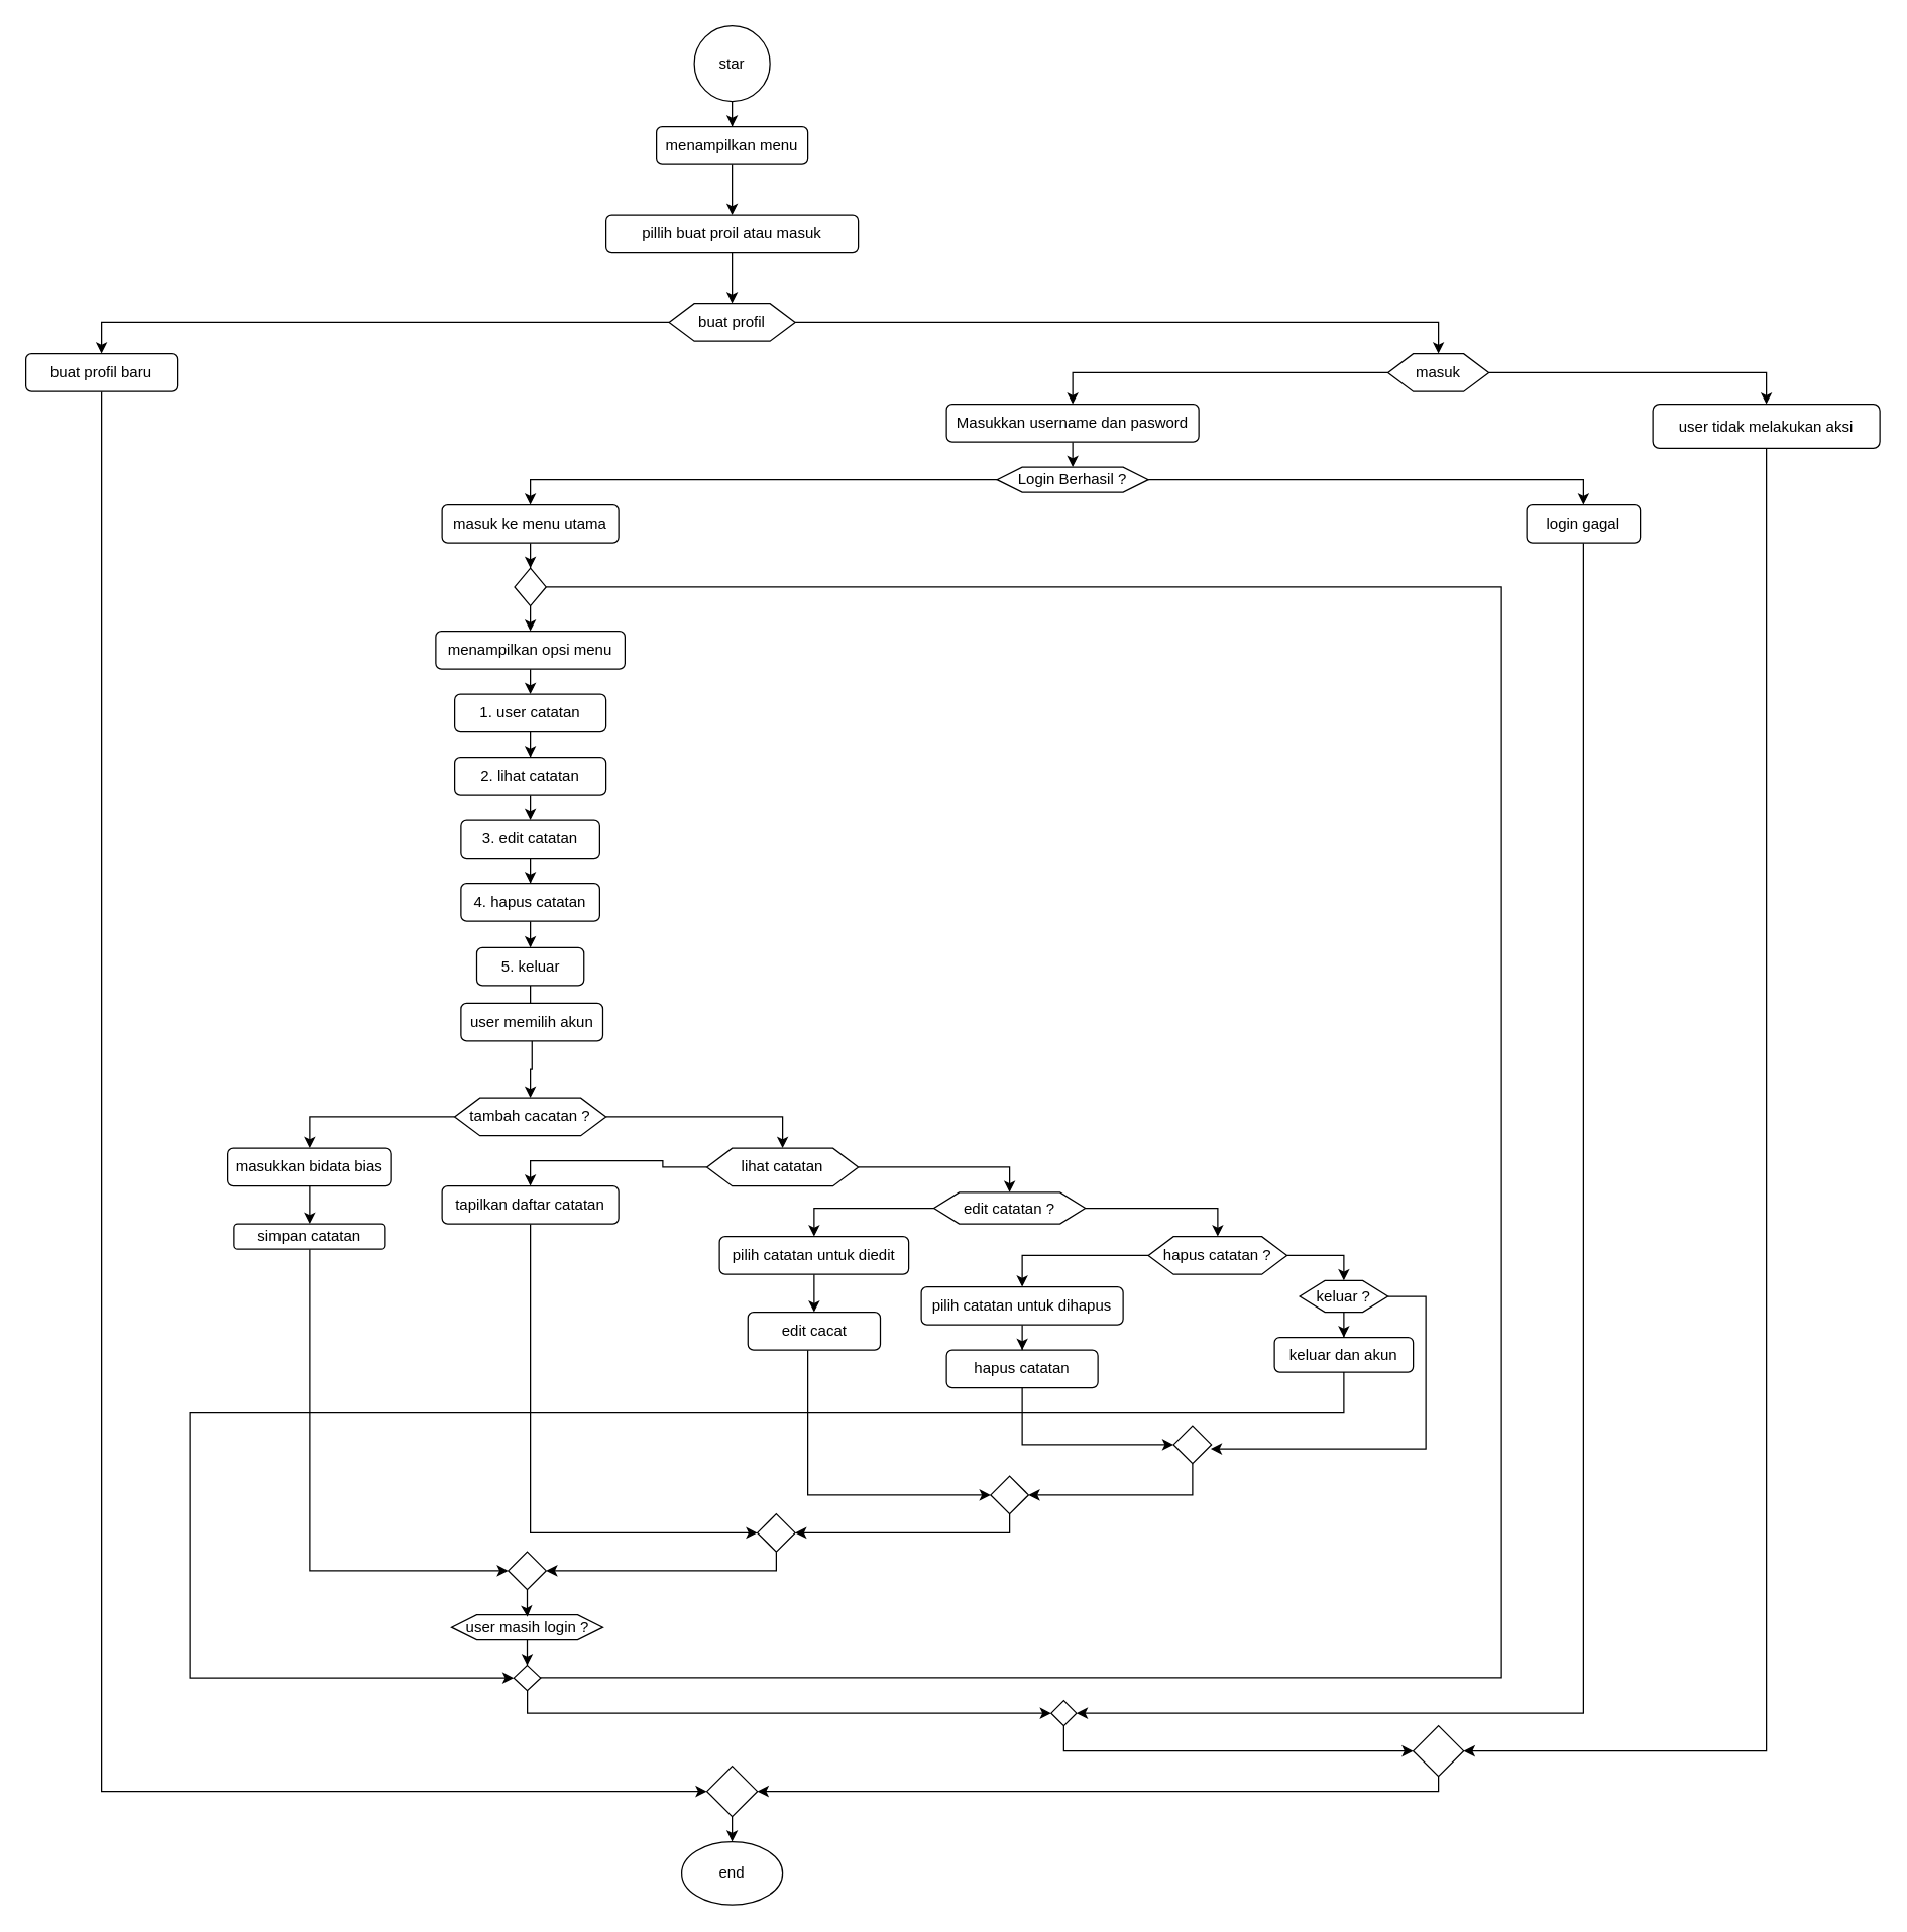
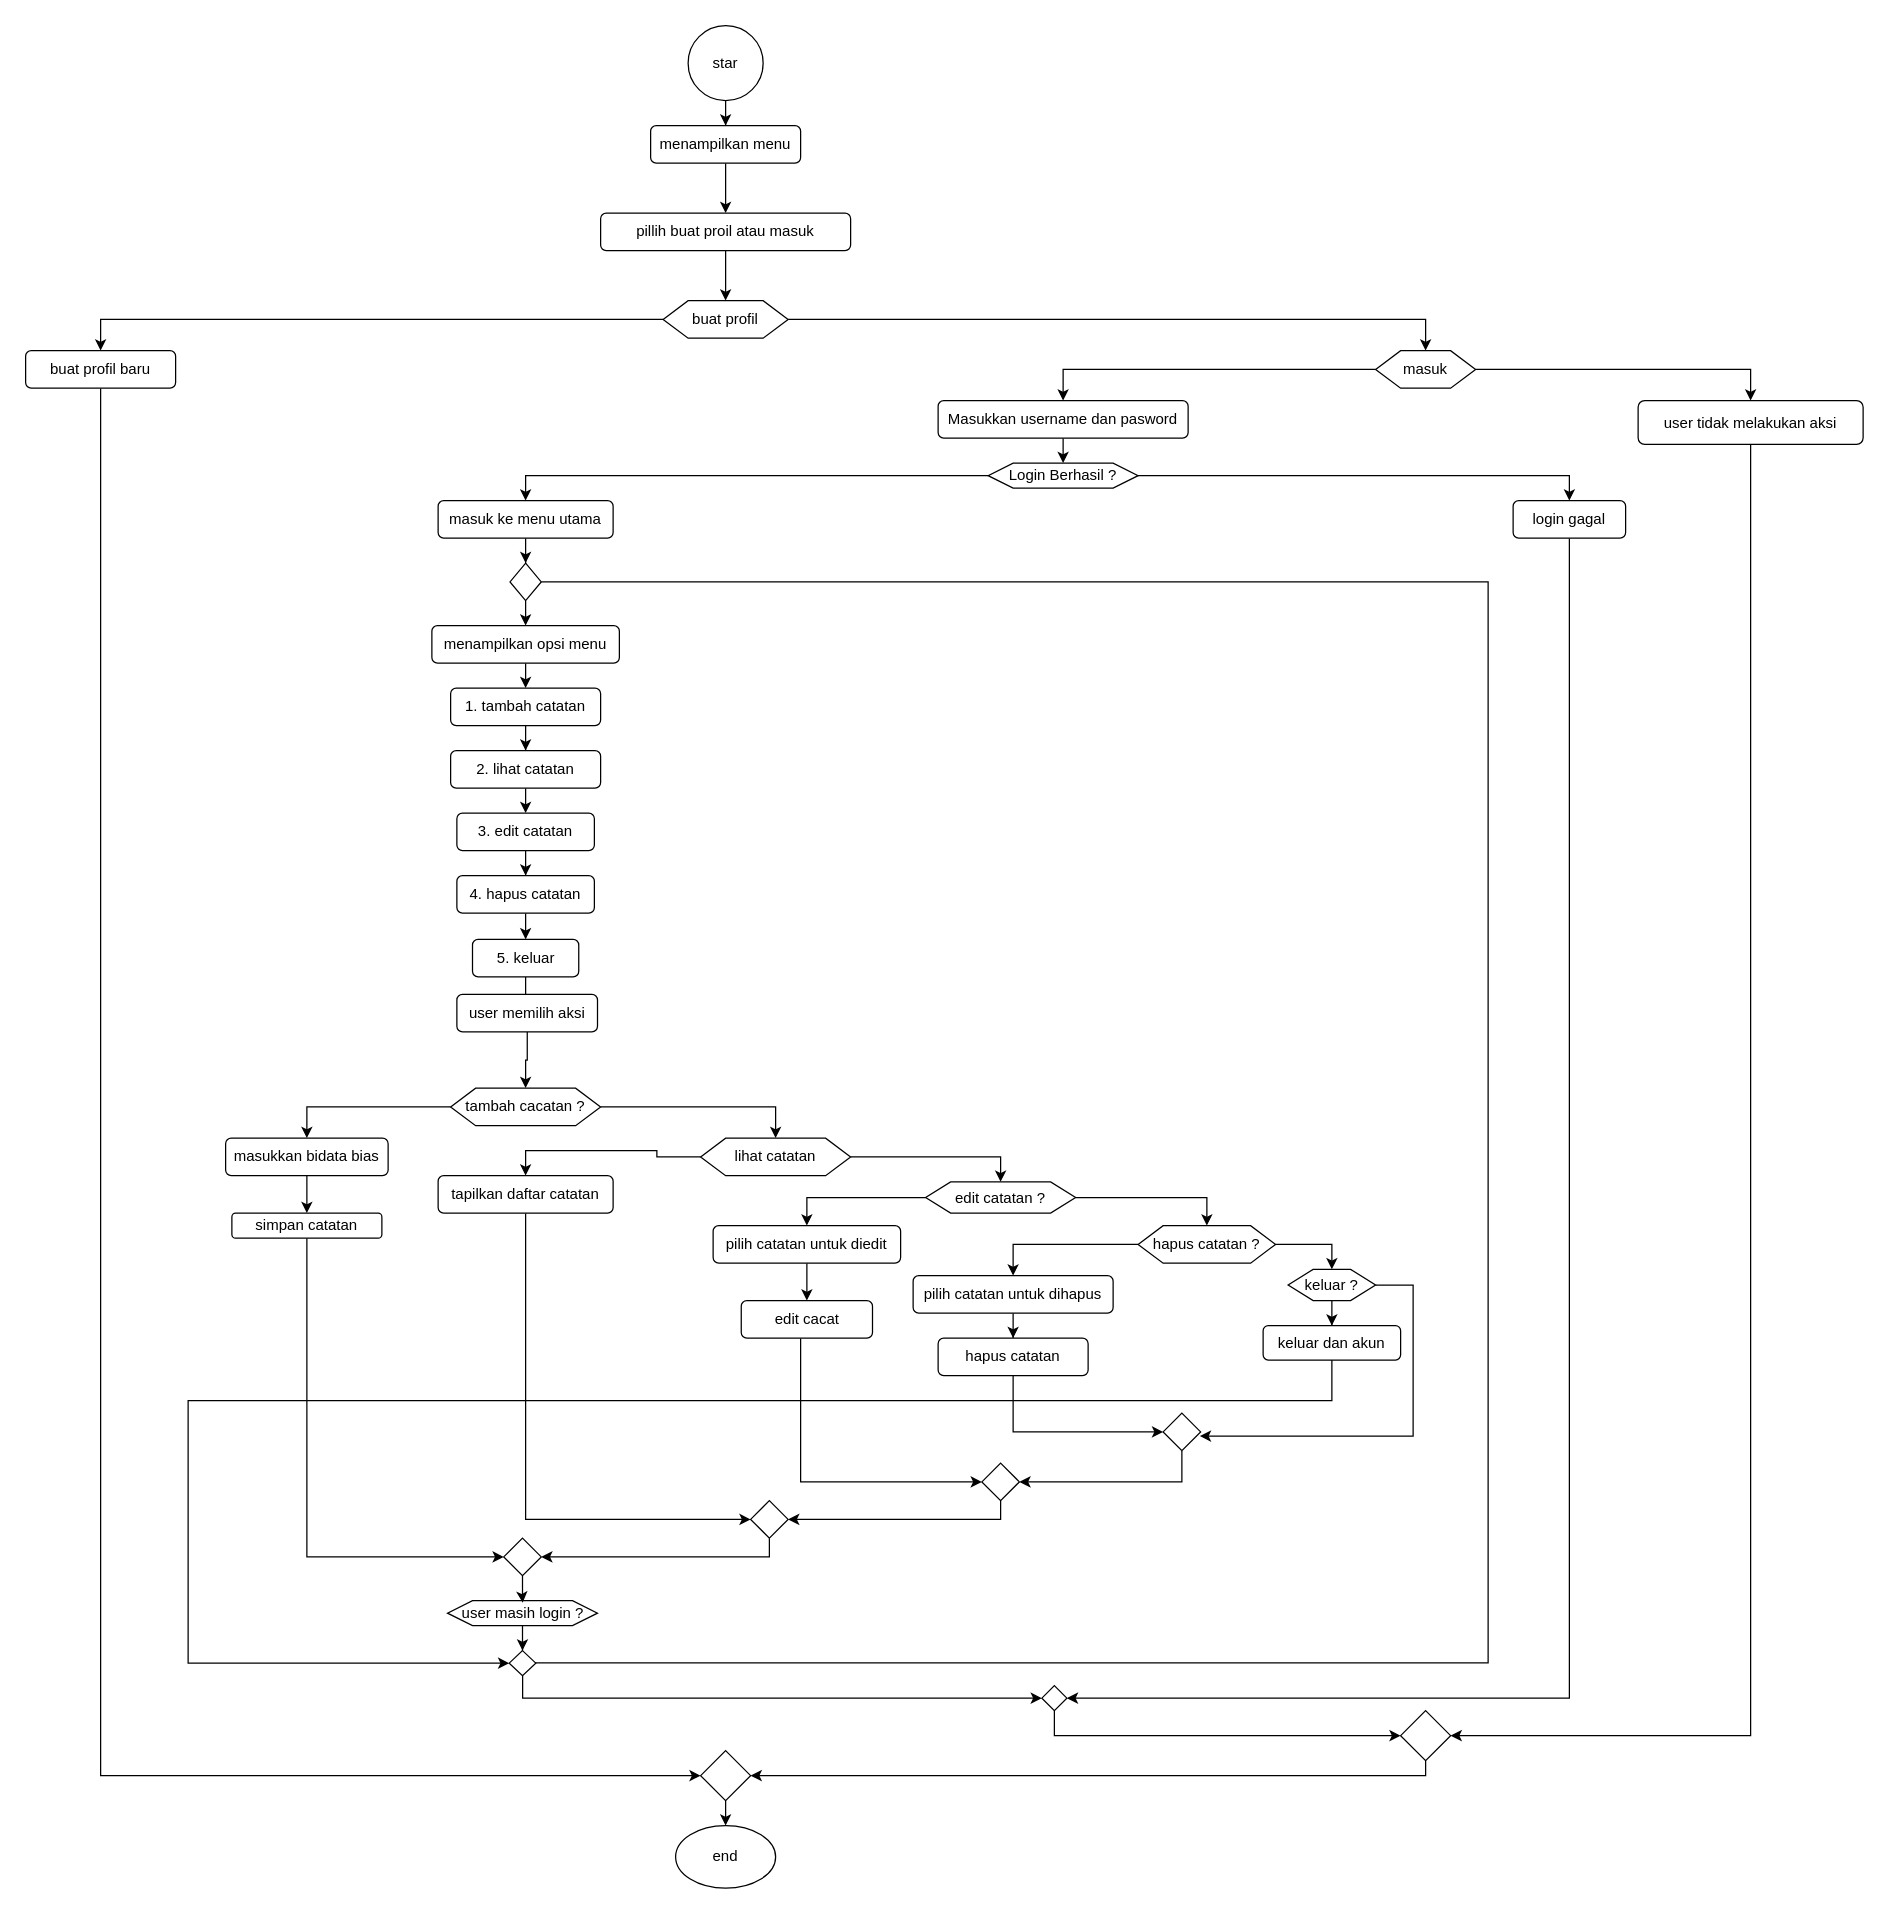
- <mxCell id="33" value="1. user catatan" style="rounded=1;whiteSpace=wrap;html=1;" vertex="1" parent="1"><mxGeometry x="360" y="550" width="120" height="30" as="geometry" /></mxCell>
+ <mxCell id="33" value="1. tambah catatan" style="rounded=1;whiteSpace=wrap;html=1;" vertex="1" parent="1"><mxGeometry x="360" y="550" width="120" height="30" as="geometry" /></mxCell>
- <mxCell id="43" value="user memilih akun" style="rounded=1;whiteSpace=wrap;html=1;" vertex="1" parent="1"><mxGeometry x="365" y="795" width="112.5" height="30" as="geometry" /></mxCell>
+ <mxCell id="43" value="user memilih aksi" style="rounded=1;whiteSpace=wrap;html=1;" vertex="1" parent="1"><mxGeometry x="365" y="795" width="112.5" height="30" as="geometry" /></mxCell>
